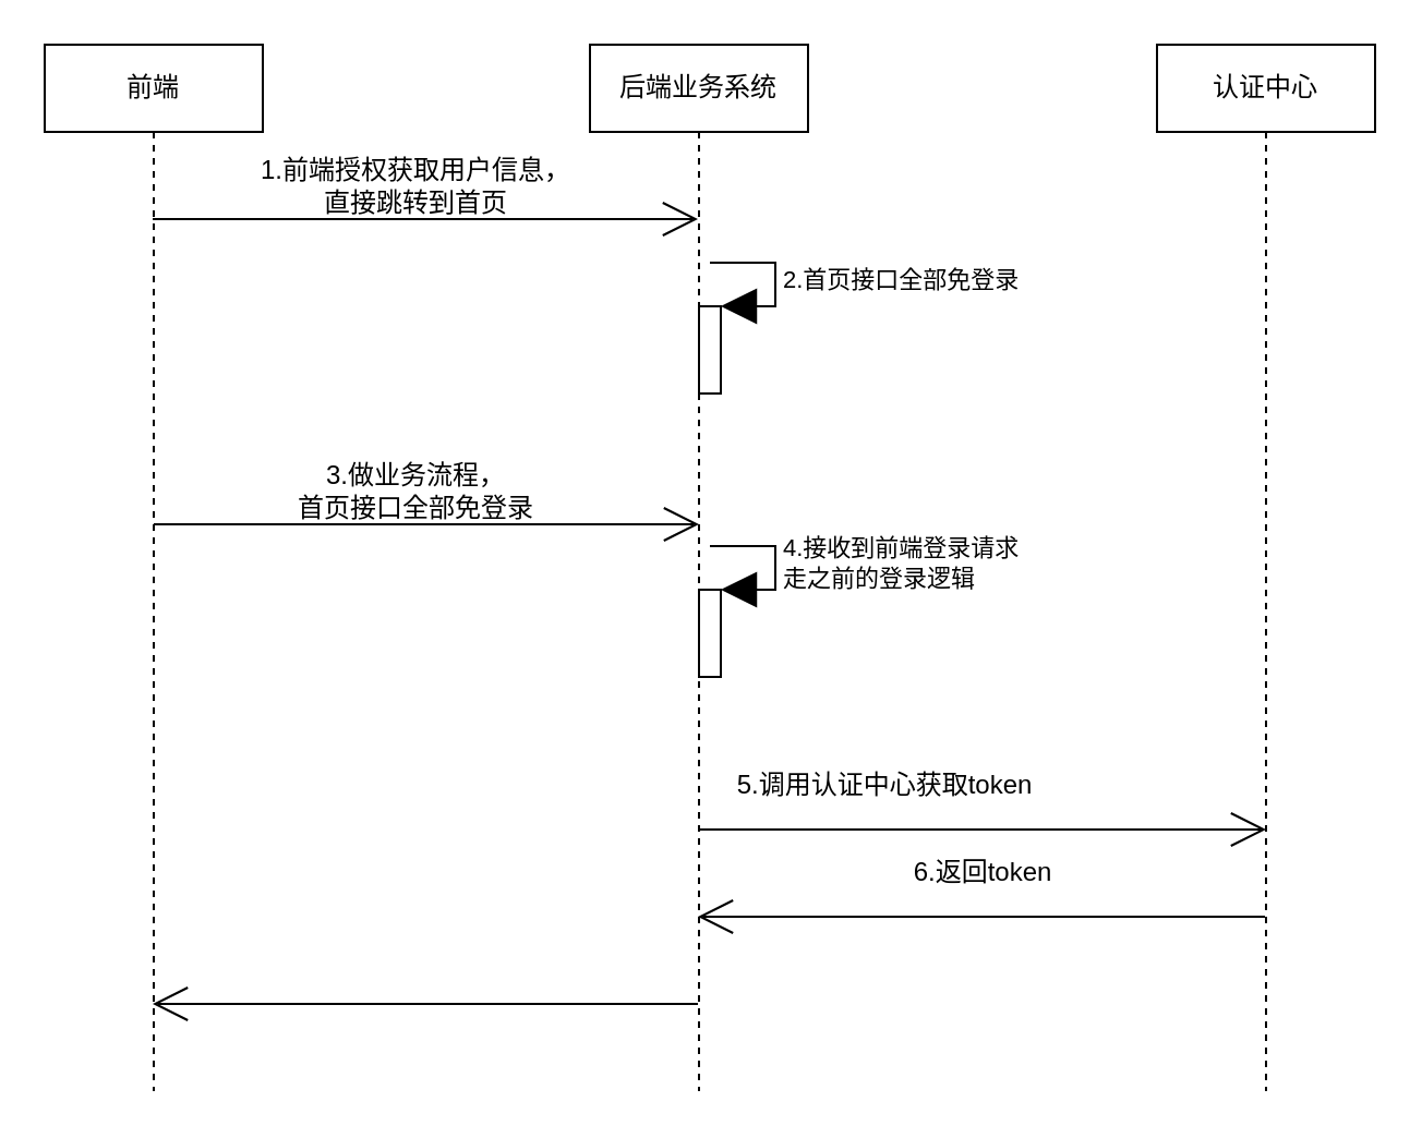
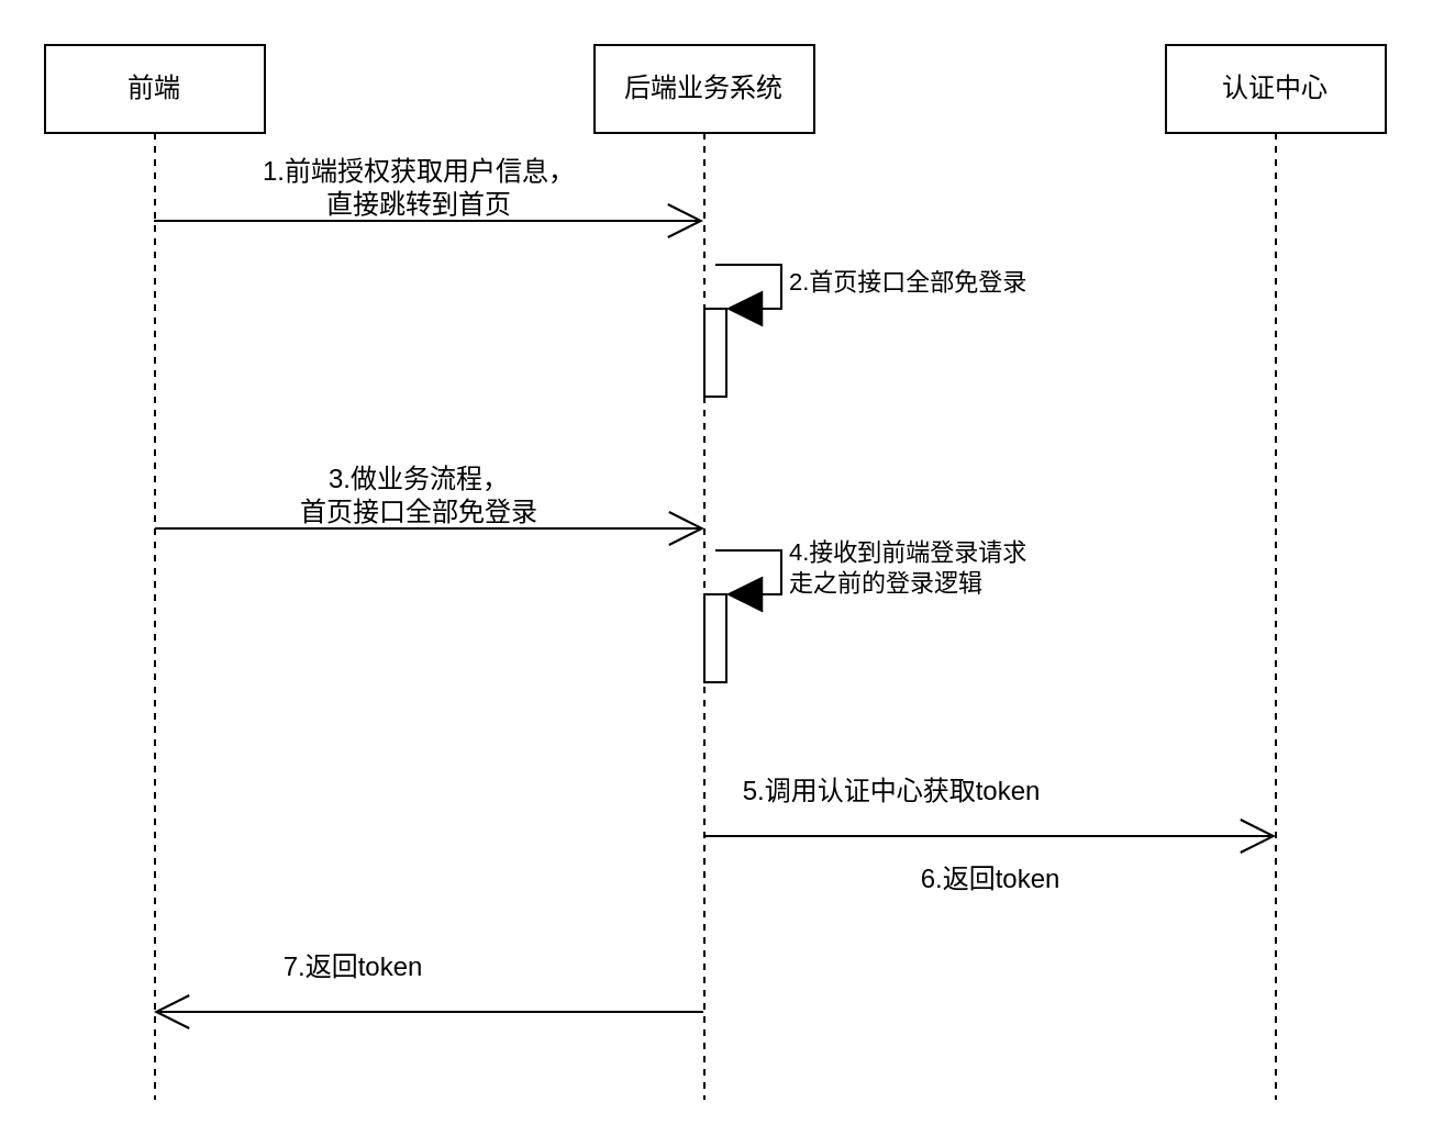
- <mxCell id="10" style="edgeStyle=none;curved=1;rounded=0;orthogonalLoop=1;jettySize=auto;html=1;endArrow=open;startSize=14;endSize=14;sourcePerimeterSpacing=8;targetPerimeterSpacing=8;" edge="1" parent="1" source="11" target="5"><mxGeometry relative="1" as="geometry"><Array as="points"><mxPoint x="490" y="420" /></Array></mxGeometry></mxCell>
+ <mxCell id="18" value="7.返回token" style="text;html=1;align=center;verticalAlign=middle;resizable=0;points=[];autosize=1;strokeColor=none;fillColor=none;" vertex="1" parent="1"><mxGeometry x="120" y="430" width="80" height="20" as="geometry" /></mxCell>
